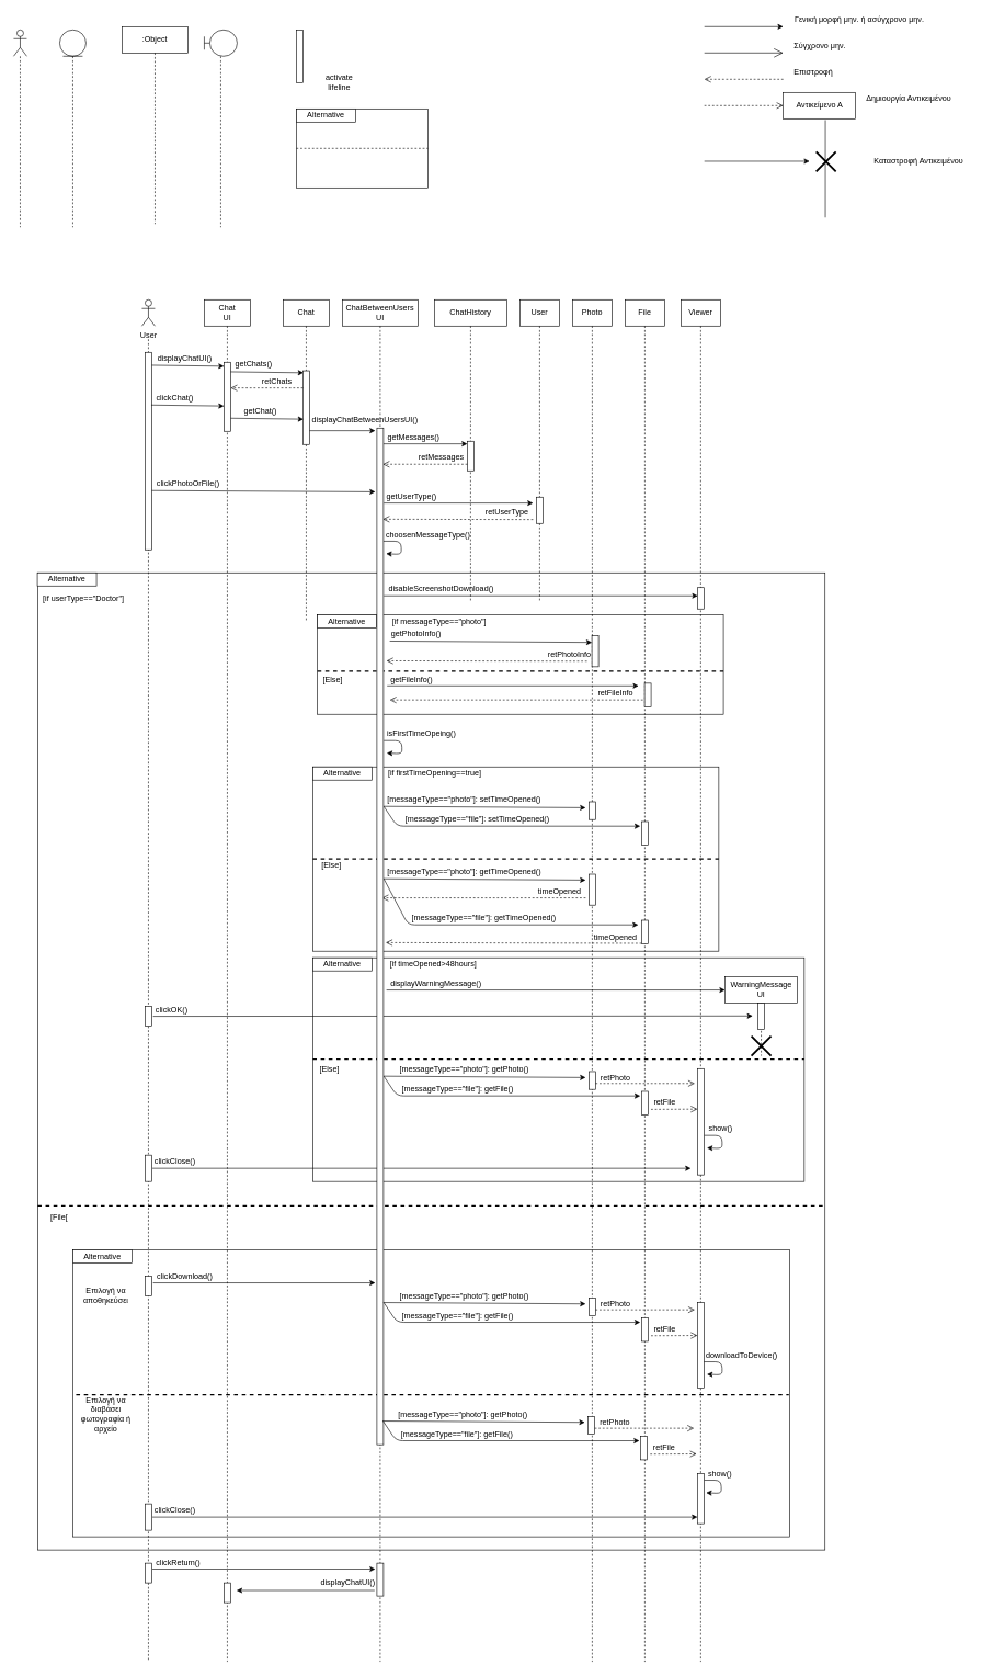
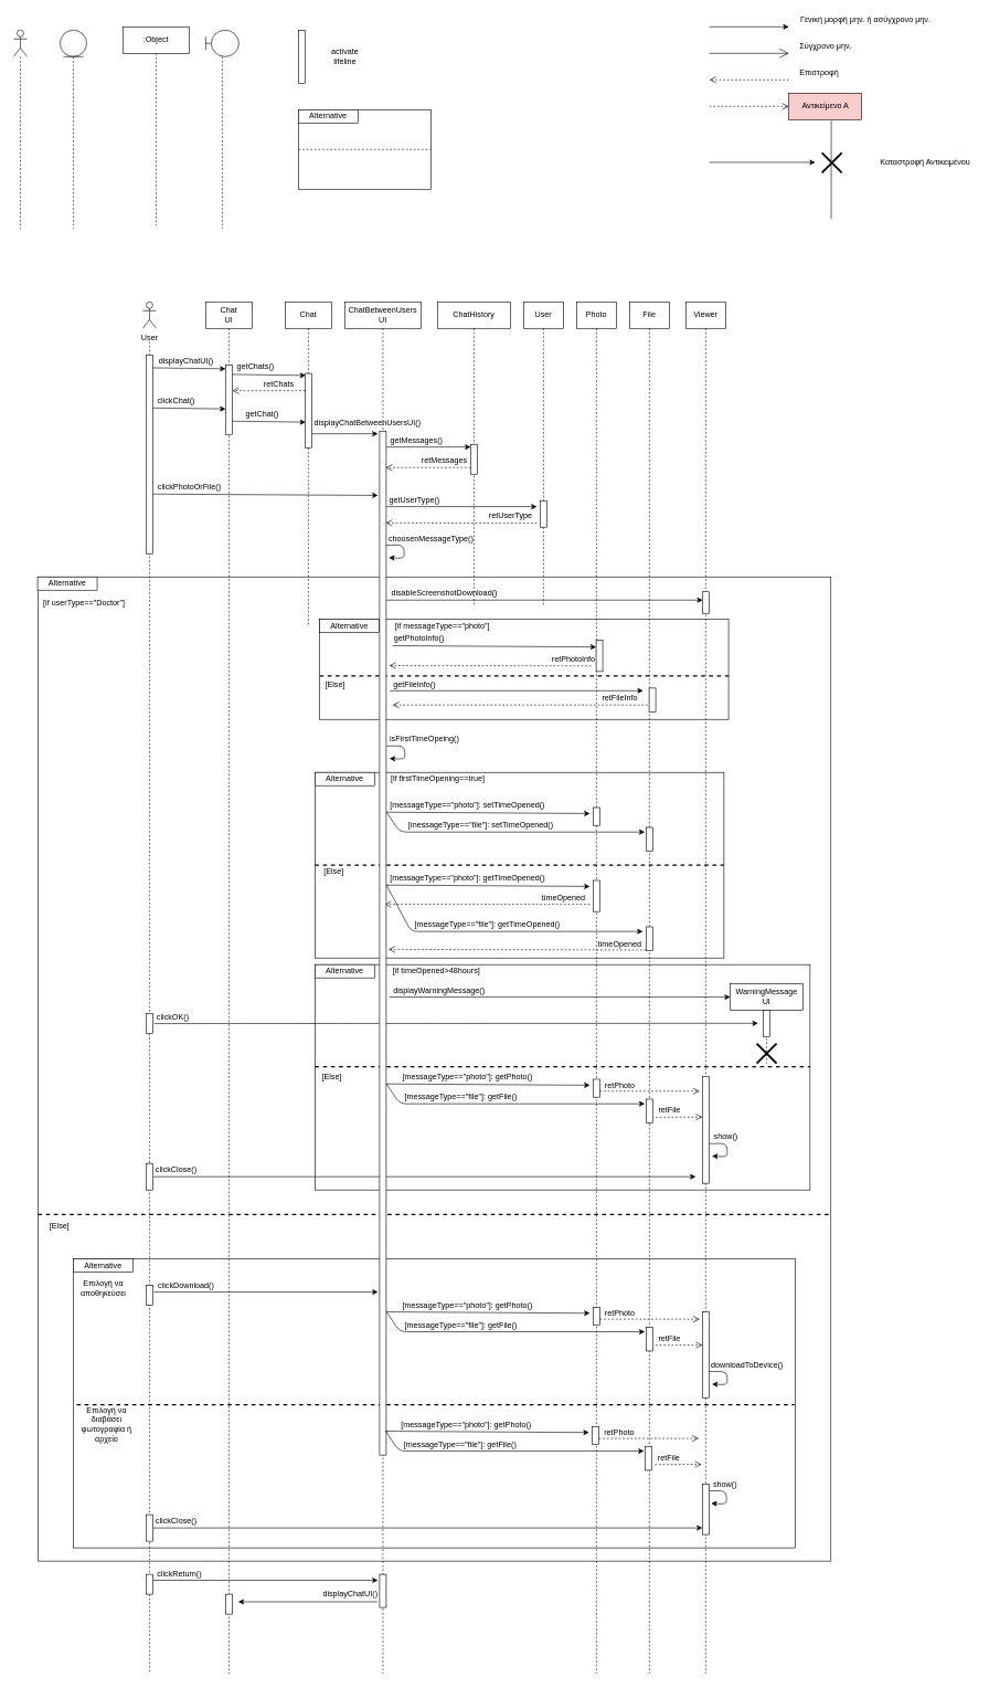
- <mxCell id="30" value="activate&lt;br&gt;lifeline" style="text;html=1;align=center;verticalAlign=middle;resizable=0;points=[];autosize=1;strokeColor=none;" parent="1" vertex="1"><mxGeometry x="485" y="110" width="60" height="30" as="geometry" /></mxCell>
+ <mxCell id="30" value="activate&lt;br&gt;lifeline" style="text;html=1;align=center;verticalAlign=middle;resizable=0;points=[];autosize=1;strokeColor=none;" parent="1" vertex="1"><mxGeometry x="490" y="70" width="60" height="30" as="geometry" /></mxCell>
- <mxCell id="24" value="Δημιουργία Αντικειμένου" style="text;html=1;align=center;verticalAlign=middle;resizable=0;points=[];autosize=1;strokeColor=none;" parent="1" vertex="1"><mxGeometry x="1310.5" y="140" width="140" height="20" as="geometry" /></mxCell>
- <mxCell id="23" value="Αντικείμενο Α" style="rounded=0;whiteSpace=wrap;html=1;" parent="1" vertex="1"><mxGeometry x="1190.5" y="140" width="110" height="40" as="geometry" /></mxCell>
+ <mxCell id="23" value="Αντικείμενο Α" style="rounded=0;whiteSpace=wrap;html=1;fillColor=#f8cecc;" parent="1" vertex="1"><mxGeometry x="1190.5" y="140" width="110" height="40" as="geometry" /></mxCell>
- <mxCell id="145" value="[File[" style="text;html=1;align=center;verticalAlign=middle;resizable=0;points=[];autosize=1;strokeColor=none;" vertex="1" parent="1"><mxGeometry x="64" y="1840" width="50" height="20" as="geometry" /></mxCell>
+ <mxCell id="145" value="[Else[" style="text;html=1;align=center;verticalAlign=middle;resizable=0;points=[];autosize=1;strokeColor=none;" vertex="1" parent="1"><mxGeometry x="64" y="1840" width="50" height="20" as="geometry" /></mxCell>
- <mxCell id="163" value="Επιλογή να &lt;br&gt;αποθηκεύσει" style="text;html=1;align=center;verticalAlign=middle;resizable=0;points=[];autosize=1;strokeColor=none;" vertex="1" parent="1"><mxGeometry x="120" y="1954" width="80" height="30" as="geometry" /></mxCell>
+ <mxCell id="163" value="Επιλογή να &lt;br&gt;αποθηκεύσει" style="text;html=1;align=center;verticalAlign=middle;resizable=0;points=[];autosize=1;strokeColor=none;" vertex="1" parent="1"><mxGeometry x="115" y="1929" width="80" height="30" as="geometry" /></mxCell>
